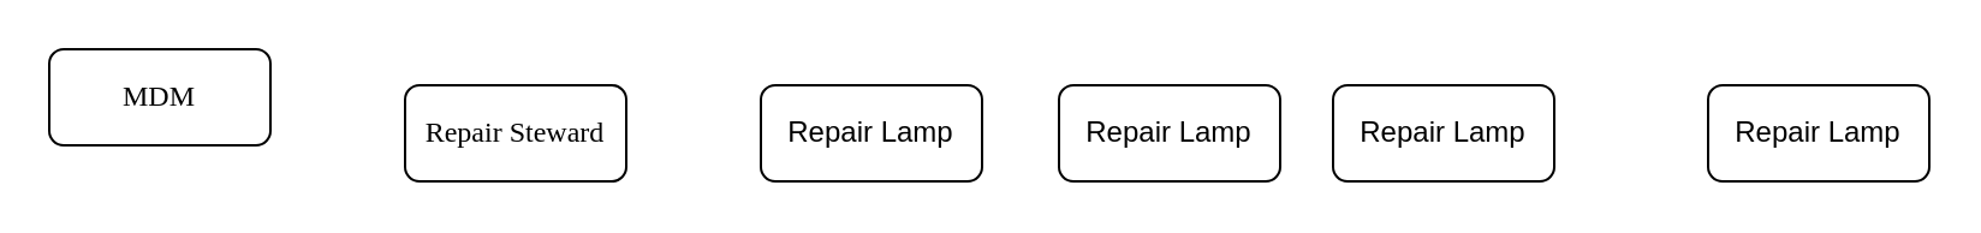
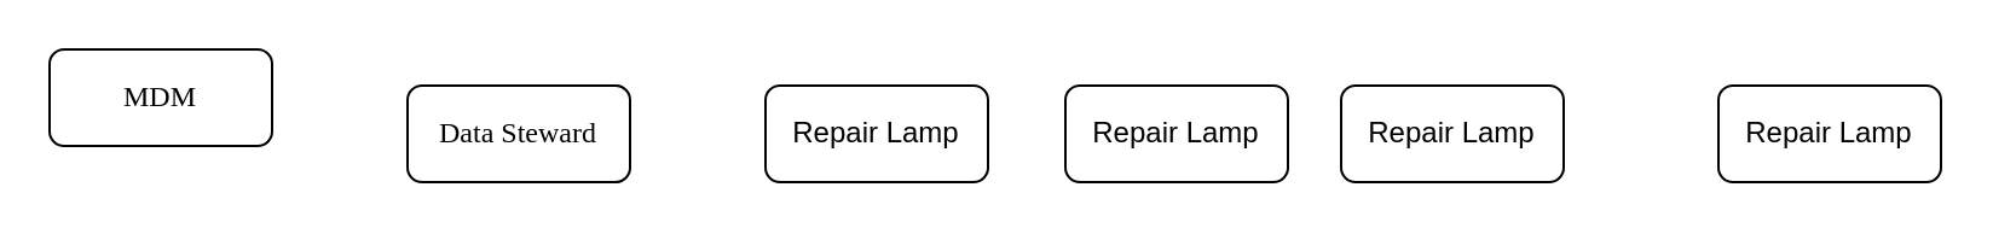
- <mxCell id="3" value="&lt;font face=&quot;Myriad Pro&quot;&gt;Repair Steward&lt;/font&gt;" style="rounded=1;whiteSpace=wrap;html=1;fontSize=12;glass=0;strokeWidth=1;shadow=0;" vertex="1" parent="1"><mxGeometry x="168" y="35" width="92" height="40" as="geometry" /></mxCell>
+ <mxCell id="3" value="&lt;font face=&quot;Myriad Pro&quot;&gt;Data Steward&lt;/font&gt;" style="rounded=1;whiteSpace=wrap;html=1;fontSize=12;glass=0;strokeWidth=1;shadow=0;" vertex="1" parent="1"><mxGeometry x="168" y="35" width="92" height="40" as="geometry" /></mxCell>
